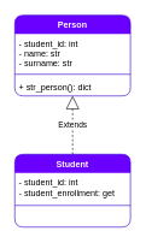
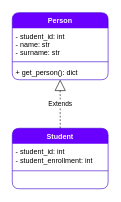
- <mxCell id="9" value="+ str_person(): dict" style="text;strokeColor=none;fillColor=none;align=left;verticalAlign=top;spacingLeft=4;spacingRight=4;overflow=hidden;rotatable=0;points=[[0,0.5],[1,0.5]];portConstraint=eastwest;rounded=1;comic=0;enumerate=0;deletable=1;cloneable=1;shadow=0;swimlaneLine=0;" parent="6" vertex="1"><mxGeometry y="86" width="160" height="26" as="geometry" /></mxCell>
+ <mxCell id="9" value="+ get_person(): dict" style="text;strokeColor=none;fillColor=none;align=left;verticalAlign=top;spacingLeft=4;spacingRight=4;overflow=hidden;rotatable=0;points=[[0,0.5],[1,0.5]];portConstraint=eastwest;rounded=1;comic=0;enumerate=0;deletable=1;cloneable=1;shadow=0;swimlaneLine=0;" parent="6" vertex="1"><mxGeometry y="86" width="160" height="26" as="geometry" /></mxCell>
- <mxCell id="3" value="- student_id: int&#10;- student_enrollment: get" style="text;strokeColor=none;fillColor=none;align=left;verticalAlign=top;spacingLeft=4;spacingRight=4;overflow=hidden;rotatable=0;points=[[0,0.5],[1,0.5]];portConstraint=eastwest;rounded=1;comic=0;enumerate=0;deletable=1;cloneable=1;shadow=0;swimlaneLine=0;" parent="2" vertex="1"><mxGeometry y="26" width="160" height="41" as="geometry" /></mxCell>
+ <mxCell id="3" value="- student_id: int&#10;- student_enrollment: int" style="text;strokeColor=none;fillColor=none;align=left;verticalAlign=top;spacingLeft=4;spacingRight=4;overflow=hidden;rotatable=0;points=[[0,0.5],[1,0.5]];portConstraint=eastwest;rounded=1;comic=0;enumerate=0;deletable=1;cloneable=1;shadow=0;swimlaneLine=0;" parent="2" vertex="1"><mxGeometry y="26" width="160" height="41" as="geometry" /></mxCell>
